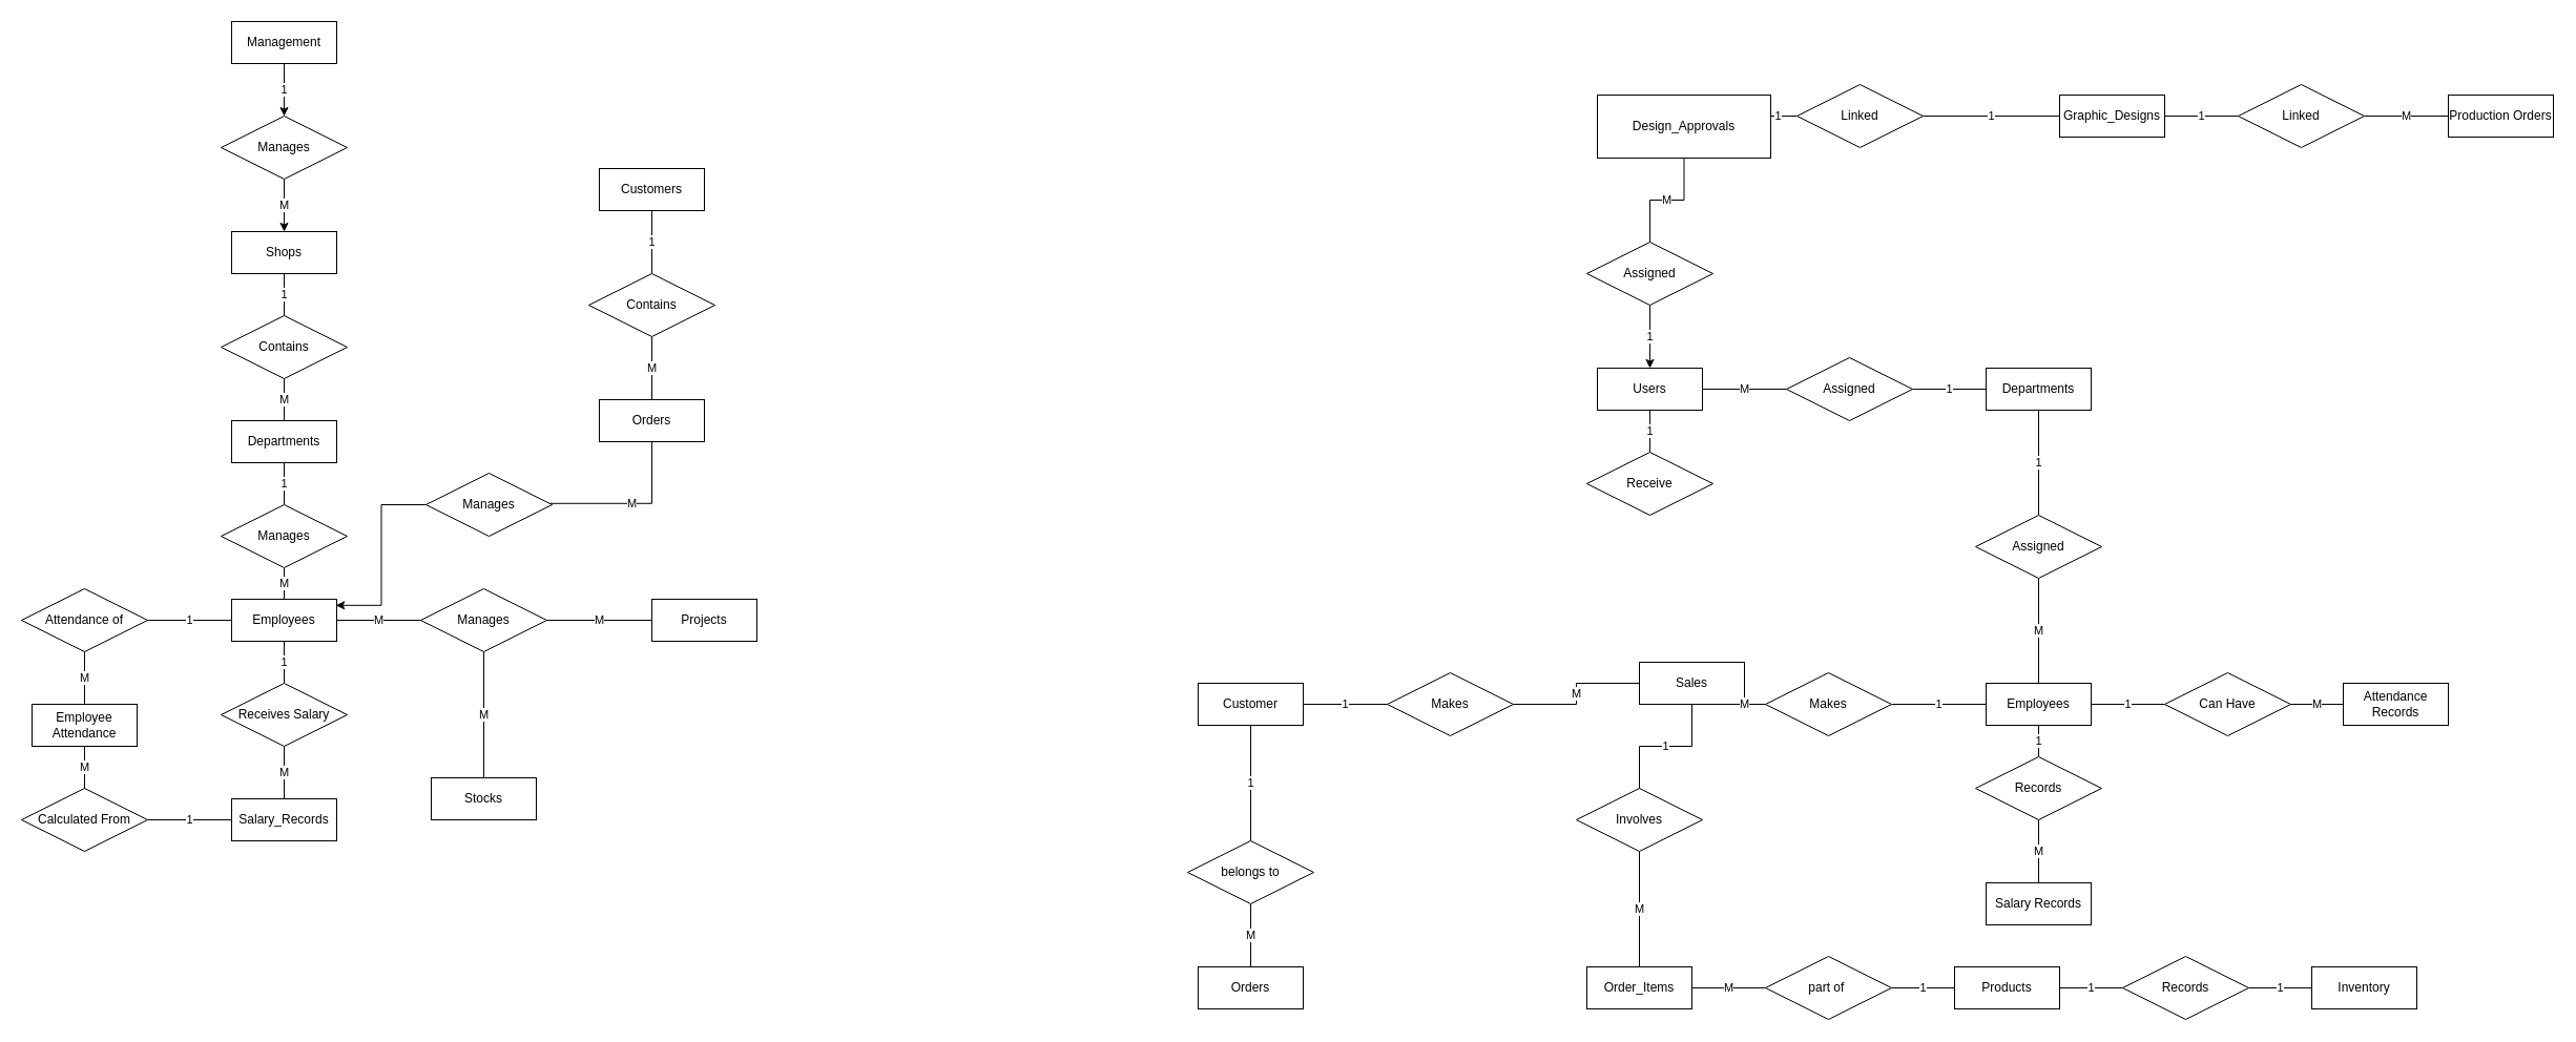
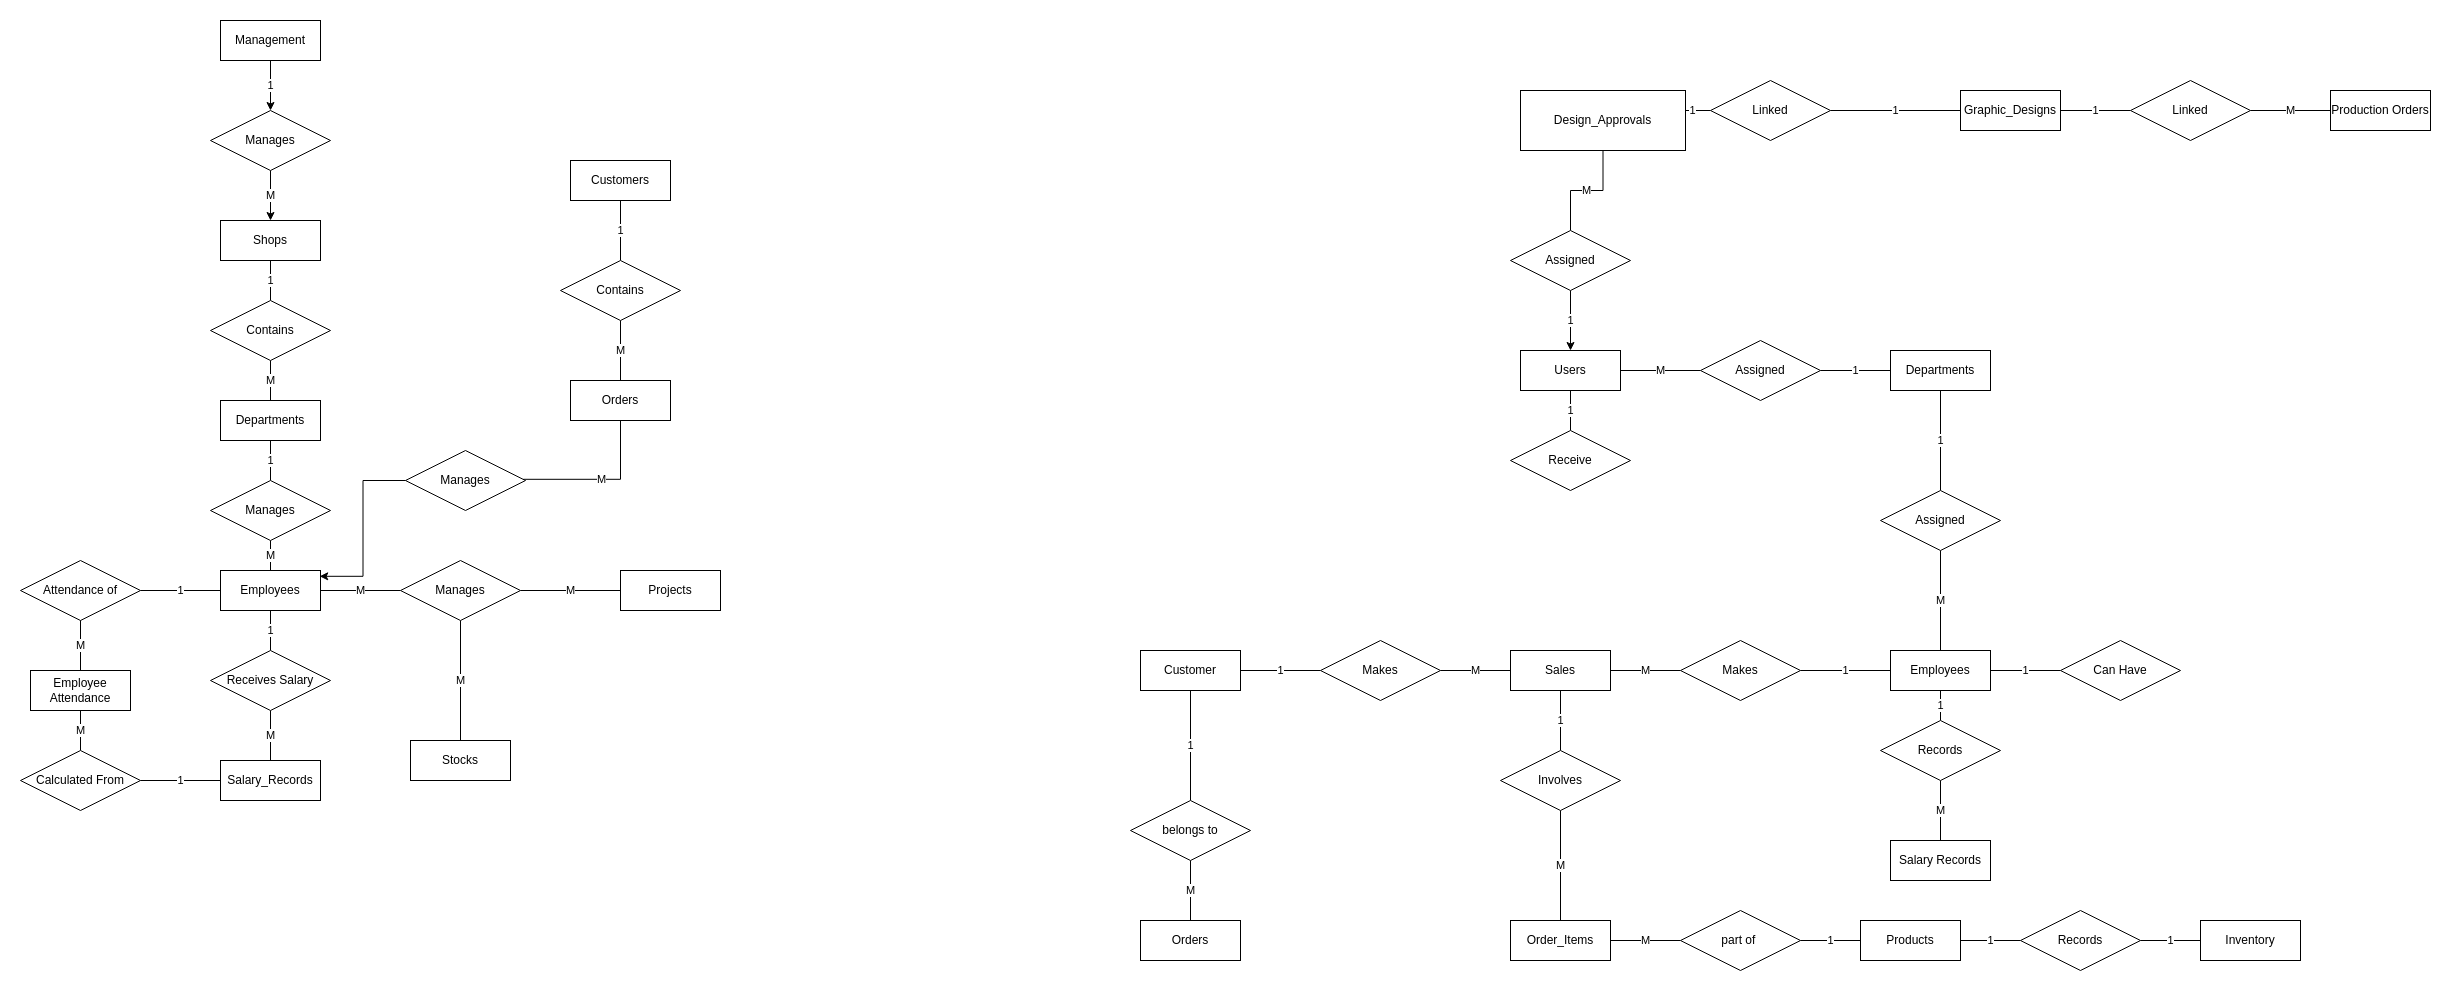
- <mxCell id="14" value="Sales" style="whiteSpace=wrap;html=1;align=center;" vertex="1" parent="1"><mxGeometry x="1560" y="630" width="100" height="40" as="geometry" /></mxCell>
+ <mxCell id="14" value="Sales" style="whiteSpace=wrap;html=1;align=center;" vertex="1" parent="1"><mxGeometry x="1510" y="650" width="100" height="40" as="geometry" /></mxCell>
- <mxCell id="44" value="M" style="edgeStyle=orthogonalEdgeStyle;rounded=0;orthogonalLoop=1;jettySize=auto;html=1;exitX=1;exitY=0.5;exitDx=0;exitDy=0;entryX=0;entryY=0.5;entryDx=0;entryDy=0;endArrow=none;endFill=0;" edge="1" parent="1" source="45" target="24"><mxGeometry relative="1" as="geometry" /></mxCell>
- <mxCell id="24" value="Attendance Records" style="whiteSpace=wrap;html=1;align=center;" vertex="1" parent="1"><mxGeometry x="2230" y="650" width="100" height="40" as="geometry" /></mxCell>
